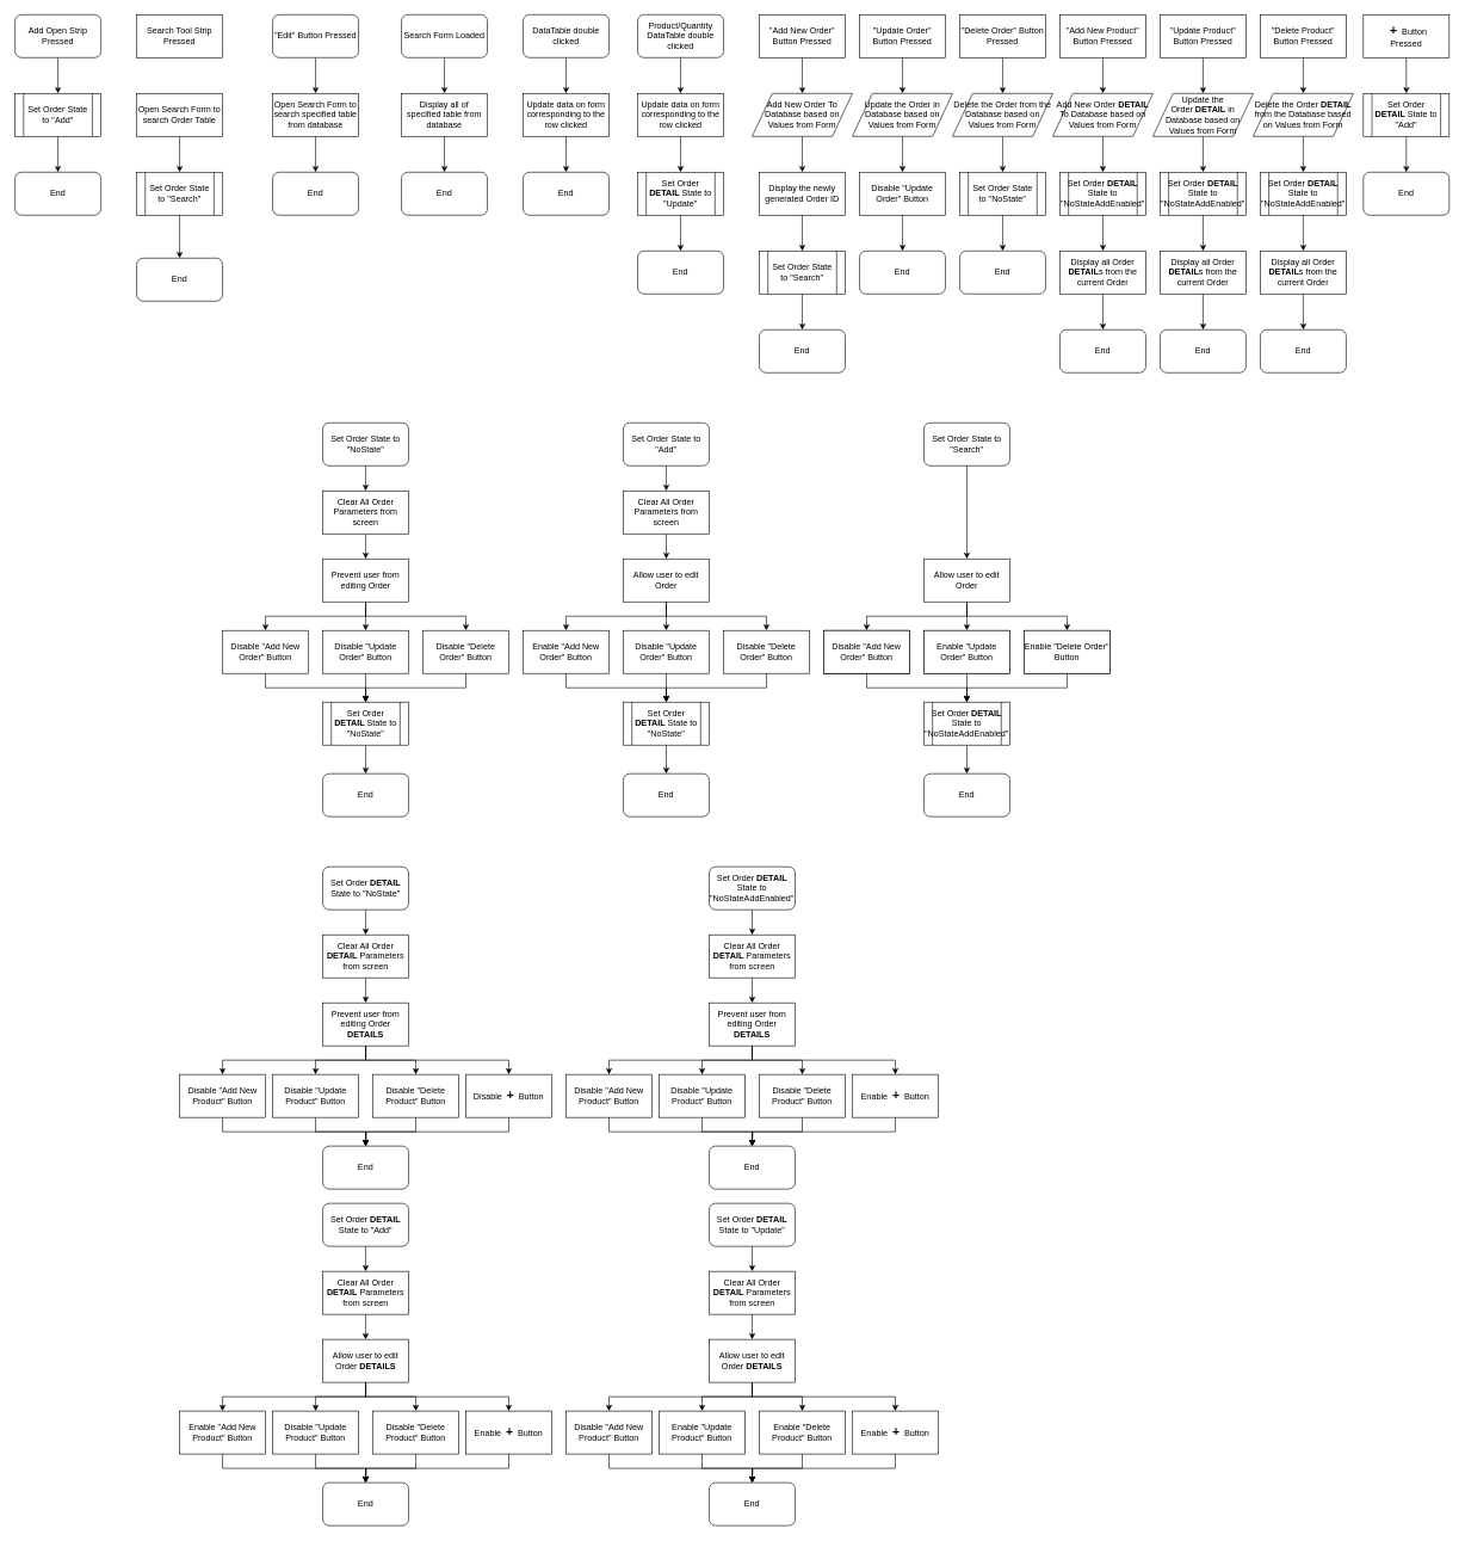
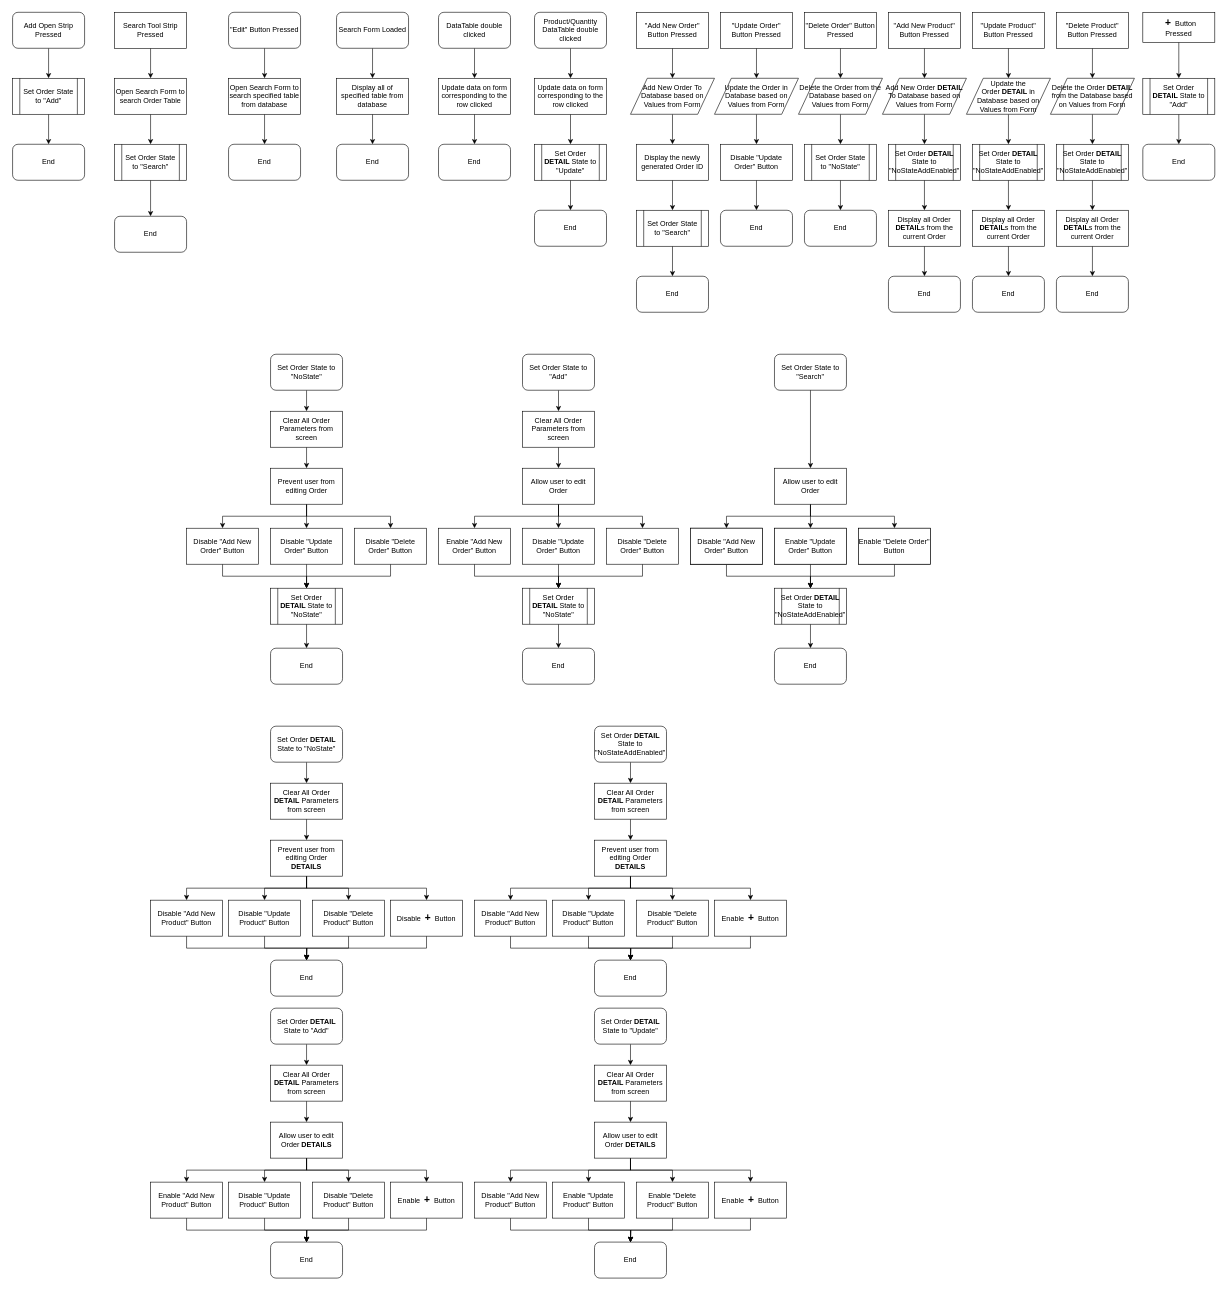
- <mxCell id="145" value="&amp;nbsp;&amp;nbsp;&lt;b&gt;&lt;font style=&quot;font-size: 17px&quot;&gt;+&lt;/font&gt;&lt;/b&gt;&amp;nbsp; Button&lt;br&gt;Pressed" style="rounded=0;whiteSpace=wrap;html=1;" vertex="1" parent="1"><mxGeometry x="1904" y="20" width="120" height="60" as="geometry" /></mxCell>
+ <mxCell id="145" value="&amp;nbsp;&amp;nbsp;&lt;b&gt;&lt;font style=&quot;font-size: 17px&quot;&gt;+&lt;/font&gt;&lt;/b&gt;&amp;nbsp; Button&lt;br&gt;Pressed" style="rounded=0;whiteSpace=wrap;html=1;" vertex="1" parent="1"><mxGeometry x="1904" y="20" width="120" height="50" as="geometry" /></mxCell>
+ <mxCell id="7" value="" style="edgeStyle=orthogonalEdgeStyle;rounded=0;orthogonalLoop=1;jettySize=auto;html=1;" edge="1" parent="1" source="8" target="203"><mxGeometry relative="1" as="geometry" /></mxCell>
